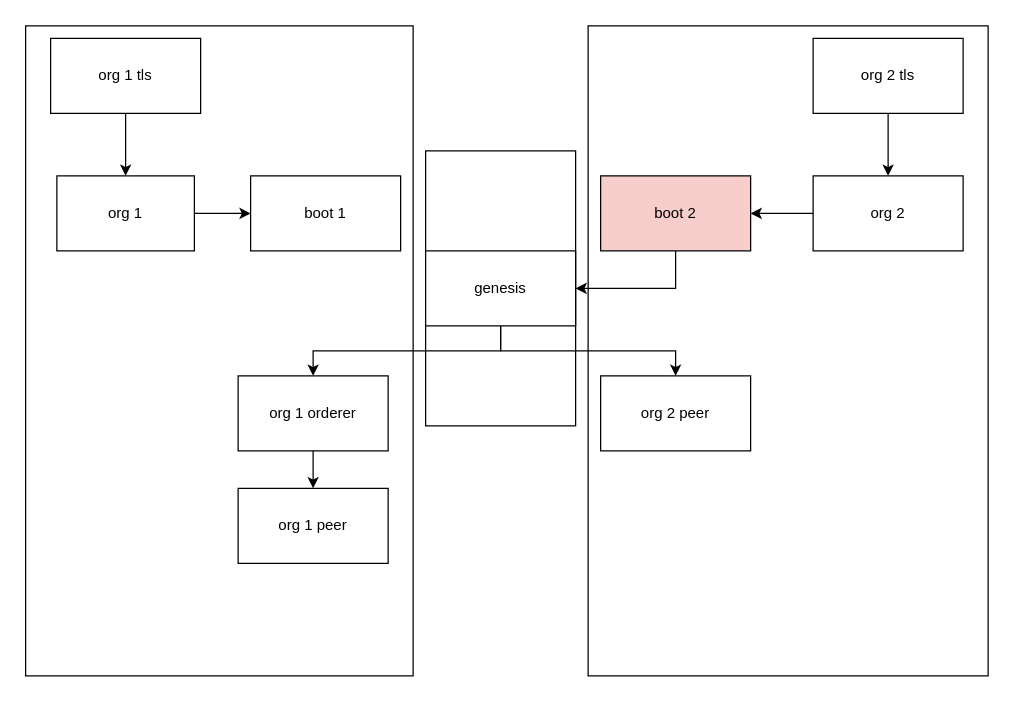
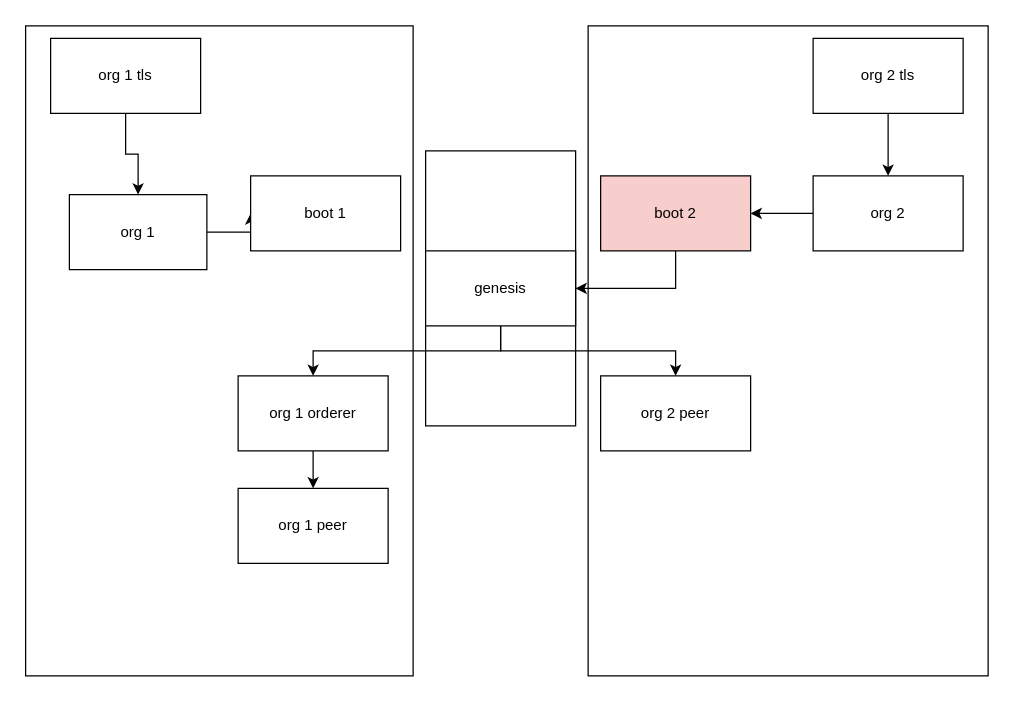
- <mxCell id="8" value="org 1" style="rounded=0;whiteSpace=wrap;html=1;" parent="1" vertex="1"><mxGeometry x="45" y="140" width="110" height="60" as="geometry" /></mxCell>
+ <mxCell id="8" value="org 1" style="rounded=0;whiteSpace=wrap;html=1;" parent="1" vertex="1"><mxGeometry x="55" y="155" width="110" height="60" as="geometry" /></mxCell>
